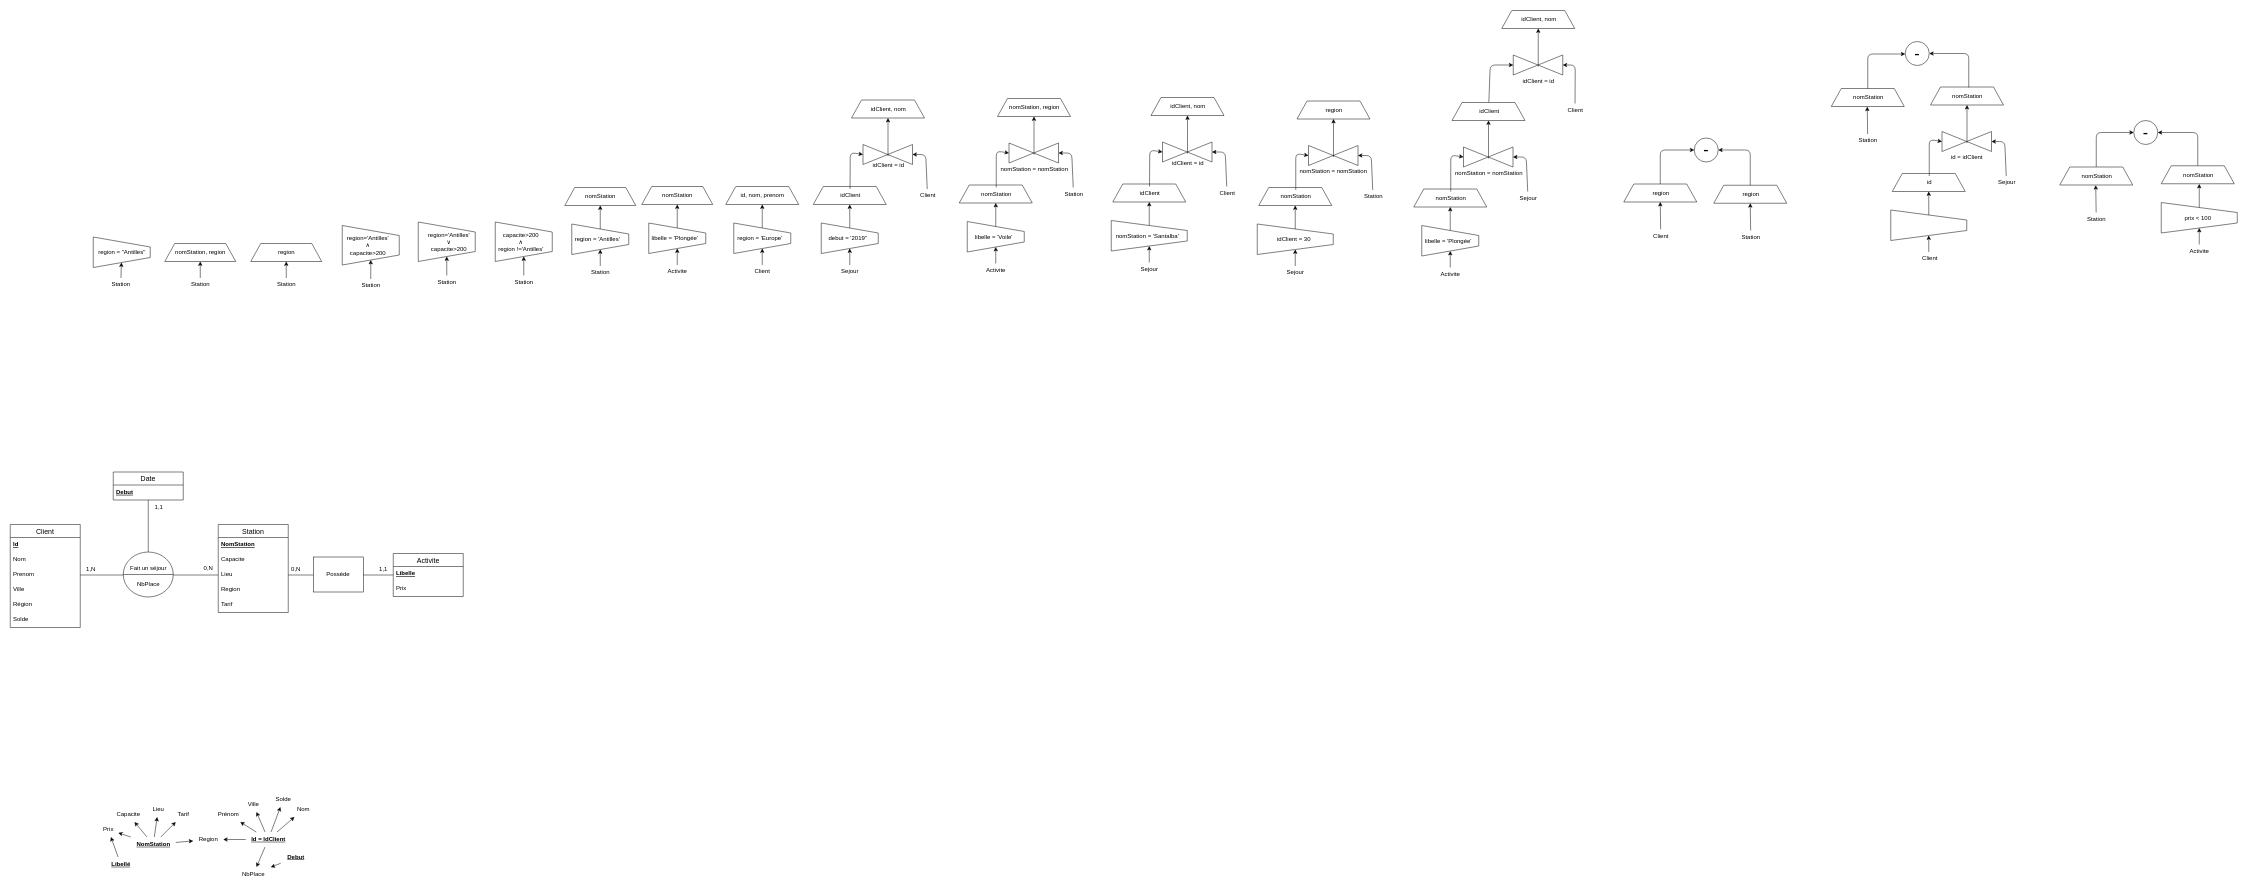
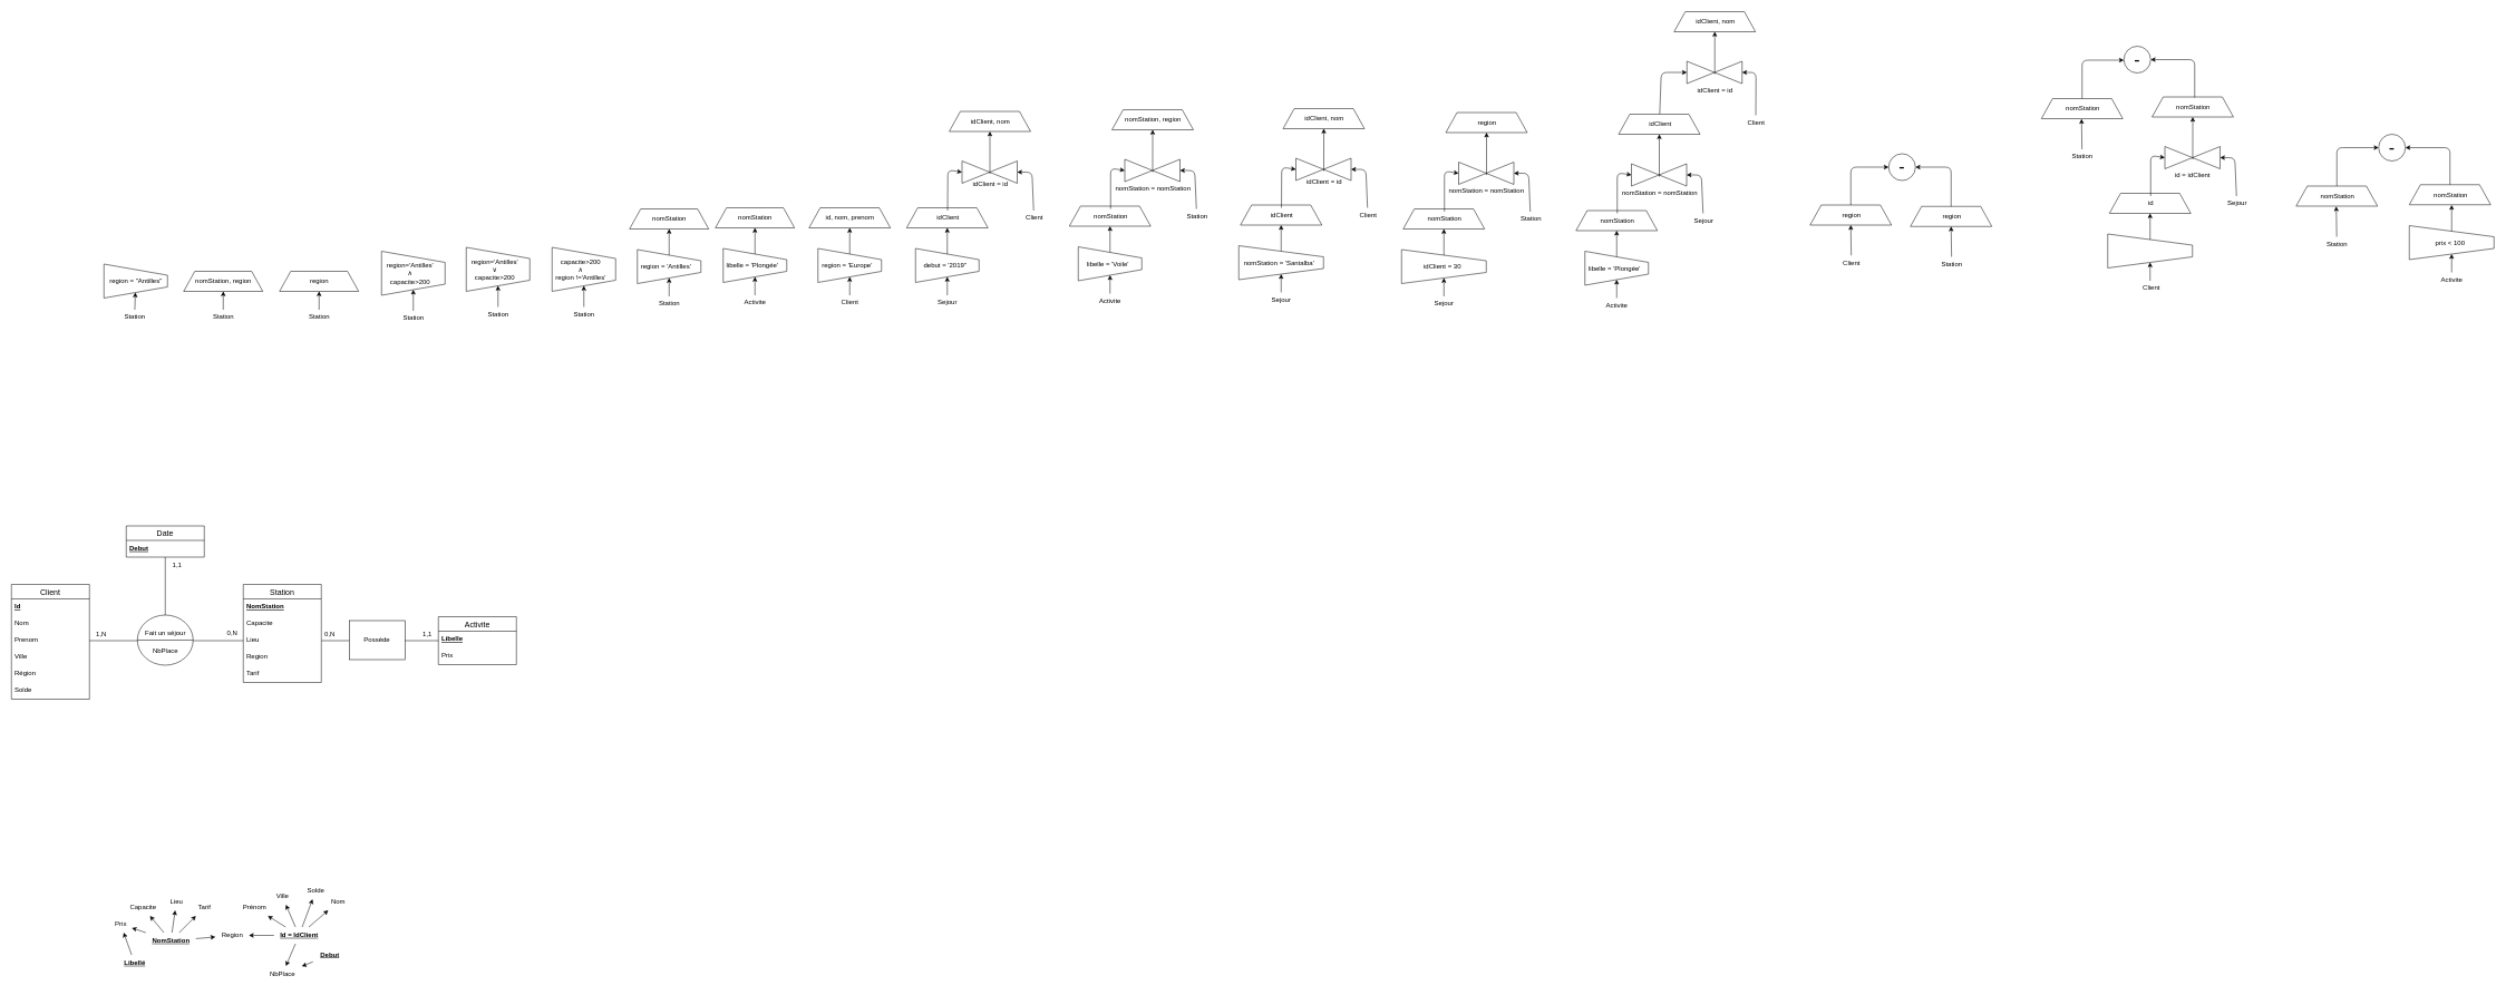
- <mxCell id="77" value="region=′Antilles′&lt;br&gt;∨&lt;br&gt;capacite&amp;gt;200" style="text;html=1;align=center;verticalAlign=middle;resizable=0;points=[];autosize=1;strokeColor=none;fillColor=none;" vertex="1" parent="1"><mxGeometry x="846" y="455" width="102" height="55" as="geometry" /></mxCell>
+ <mxCell id="77" value="region=′Antilles′&lt;br&gt;∨&lt;br&gt;capacite&amp;gt;200" style="text;html=1;align=center;verticalAlign=middle;resizable=0;points=[];autosize=1;strokeColor=none;fillColor=none;" vertex="1" parent="1"><mxGeometry x="836" y="455" width="102" height="55" as="geometry" /></mxCell>
